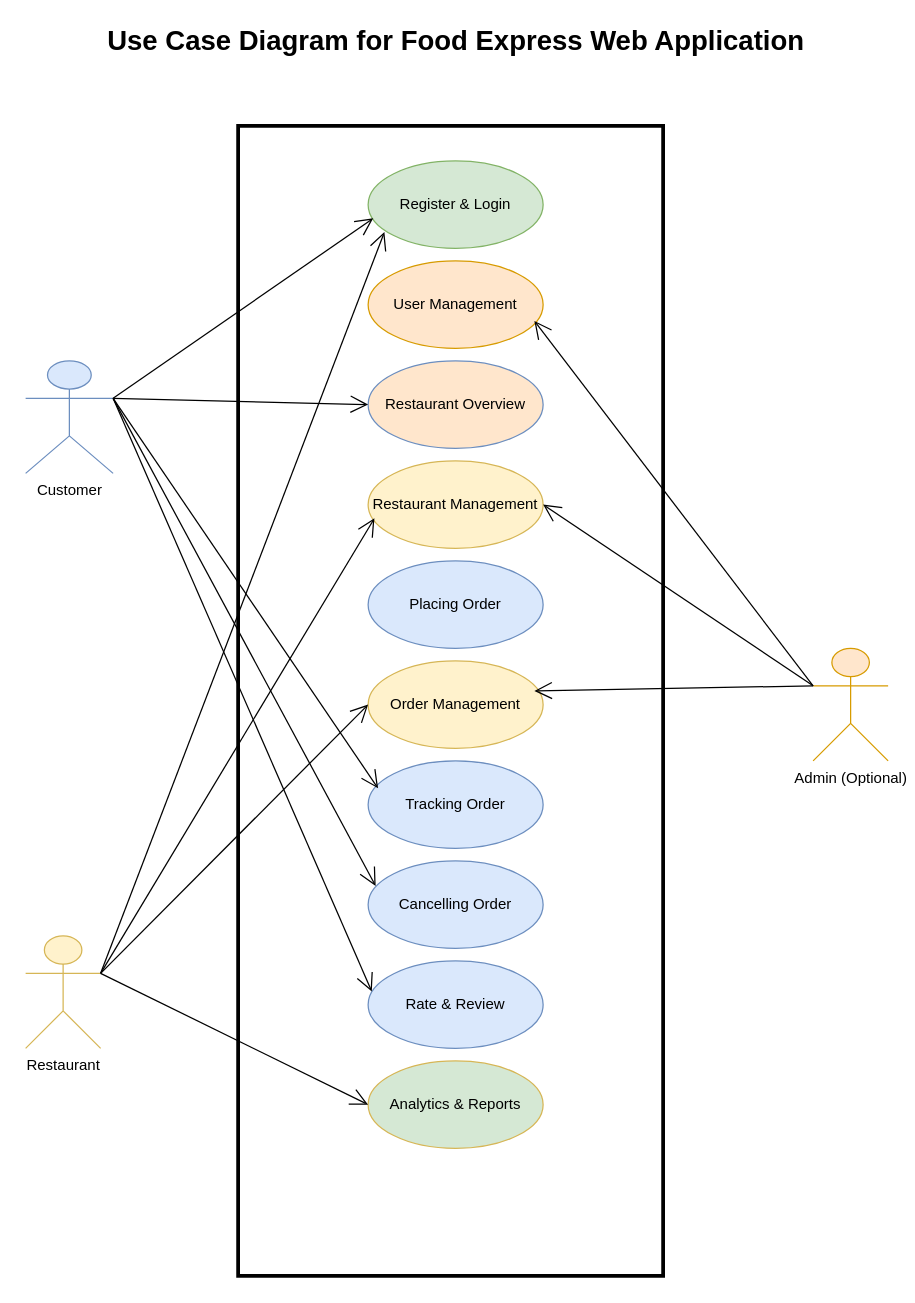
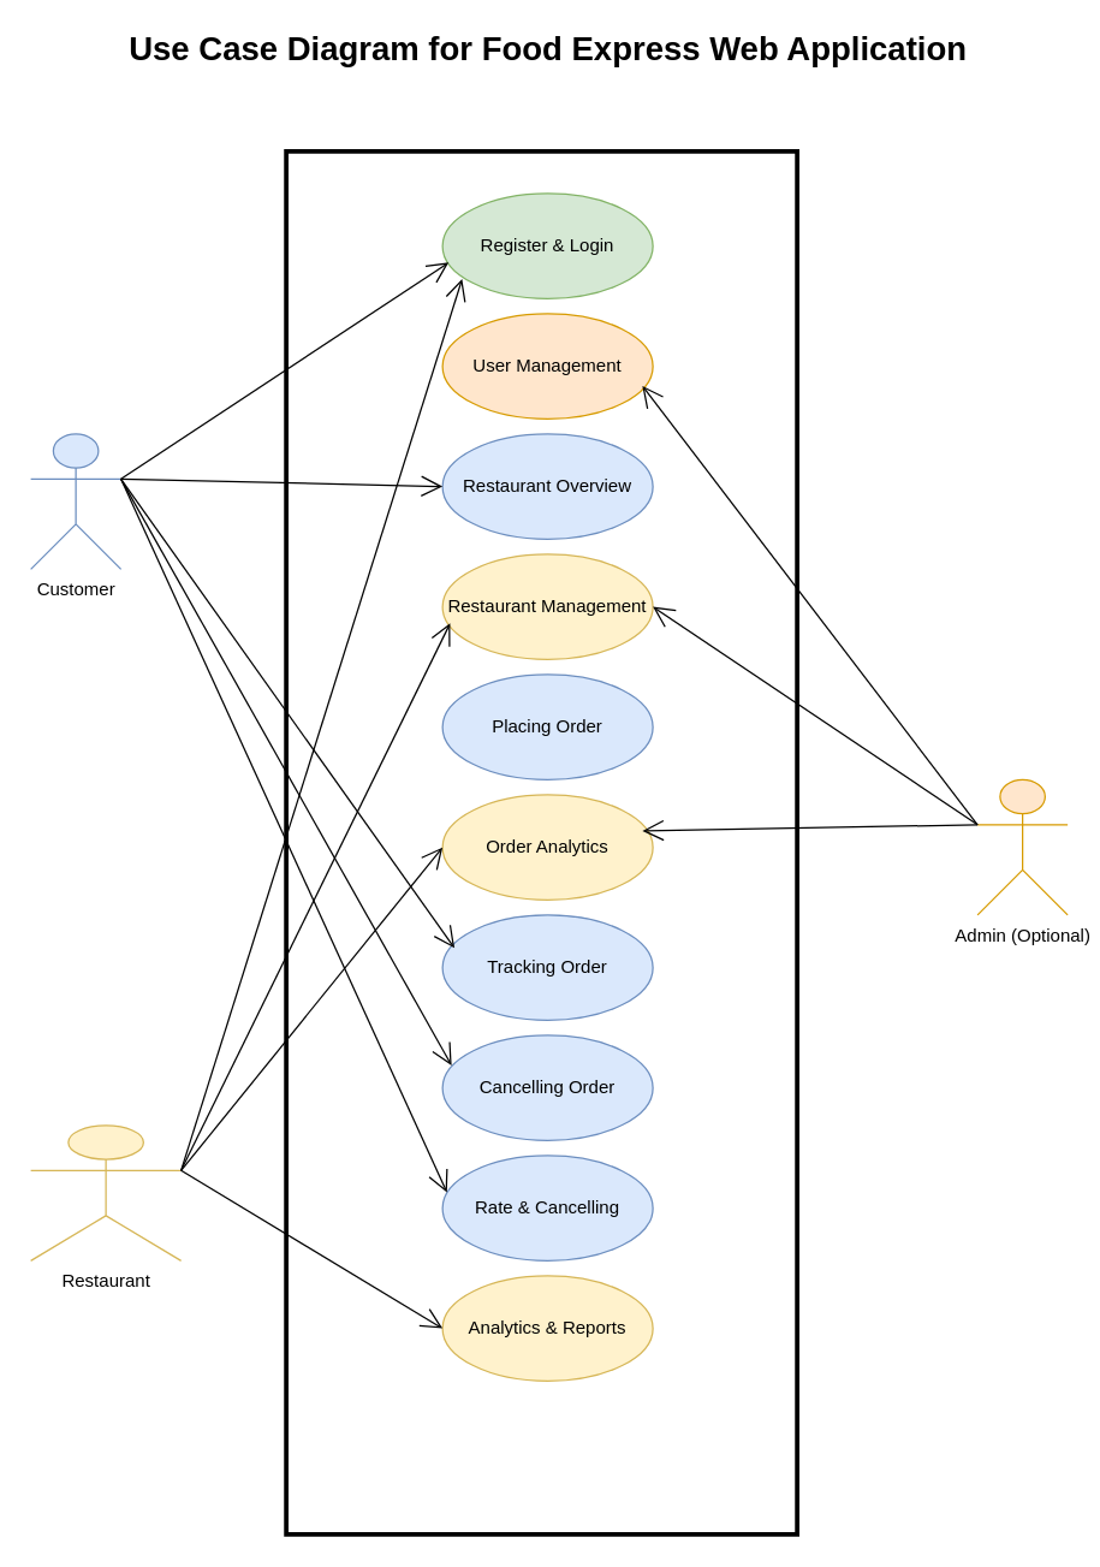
- <mxCell id="7" value="Restaurant Overview" style="ellipse;whiteSpace=wrap;html=1;fillColor=#ffe6cc;strokeColor=#6c8ebf;" vertex="1" parent="1"><mxGeometry x="294" y="288" width="140" height="70" as="geometry" /></mxCell>
+ <mxCell id="7" value="Restaurant Overview" style="ellipse;whiteSpace=wrap;html=1;fillColor=#dae8fc;strokeColor=#6c8ebf;" vertex="1" parent="1"><mxGeometry x="294" y="288" width="140" height="70" as="geometry" /></mxCell>
- <mxCell id="3" value="Customer" style="shape=umlActor;verticalLabelPosition=bottom;verticalAlign=top;html=1;fillColor=#dae8fc;strokeColor=#6c8ebf;" vertex="1" parent="1"><mxGeometry x="20" y="288" width="70" height="90" as="geometry" /></mxCell>
+ <mxCell id="3" value="Customer" style="shape=umlActor;verticalLabelPosition=bottom;verticalAlign=top;html=1;fillColor=#dae8fc;strokeColor=#6c8ebf;" vertex="1" parent="1"><mxGeometry x="20" y="288" width="60" height="90" as="geometry" /></mxCell>
- <mxCell id="18" value="Order Management" style="ellipse;whiteSpace=wrap;html=1;fillColor=#fff2cc;strokeColor=#d6b656;" vertex="1" parent="1"><mxGeometry x="294" y="528" width="140" height="70" as="geometry" /></mxCell>
+ <mxCell id="18" value="Order Analytics" style="ellipse;whiteSpace=wrap;html=1;fillColor=#fff2cc;strokeColor=#d6b656;" vertex="1" parent="1"><mxGeometry x="294" y="528" width="140" height="70" as="geometry" /></mxCell>
- <mxCell id="5" value="Restaurant" style="shape=umlActor;verticalLabelPosition=bottom;verticalAlign=top;html=1;fillColor=#fff2cc;strokeColor=#d6b656;" vertex="1" parent="1"><mxGeometry x="20" y="748" width="60" height="90" as="geometry" /></mxCell>
+ <mxCell id="5" value="Restaurant" style="shape=umlActor;verticalLabelPosition=bottom;verticalAlign=top;html=1;fillColor=#fff2cc;strokeColor=#d6b656;" vertex="1" parent="1"><mxGeometry x="20" y="748" width="100" height="90" as="geometry" /></mxCell>
- <mxCell id="11" value="Rate &amp;amp; Review" style="ellipse;whiteSpace=wrap;html=1;fillColor=#dae8fc;strokeColor=#6c8ebf;" vertex="1" parent="1"><mxGeometry x="294" y="768" width="140" height="70" as="geometry" /></mxCell>
+ <mxCell id="11" value="Rate &amp;amp; Cancelling" style="ellipse;whiteSpace=wrap;html=1;fillColor=#dae8fc;strokeColor=#6c8ebf;" vertex="1" parent="1"><mxGeometry x="294" y="768" width="140" height="70" as="geometry" /></mxCell>
- <mxCell id="19" value="Analytics &amp;amp; Reports" style="ellipse;whiteSpace=wrap;html=1;fillColor=#d5e8d4;strokeColor=#d6b656;" vertex="1" parent="1"><mxGeometry x="294" y="848" width="140" height="70" as="geometry" /></mxCell>
+ <mxCell id="19" value="Analytics &amp;amp; Reports" style="ellipse;whiteSpace=wrap;html=1;fillColor=#fff2cc;strokeColor=#d6b656;" vertex="1" parent="1"><mxGeometry x="294" y="848" width="140" height="70" as="geometry" /></mxCell>
